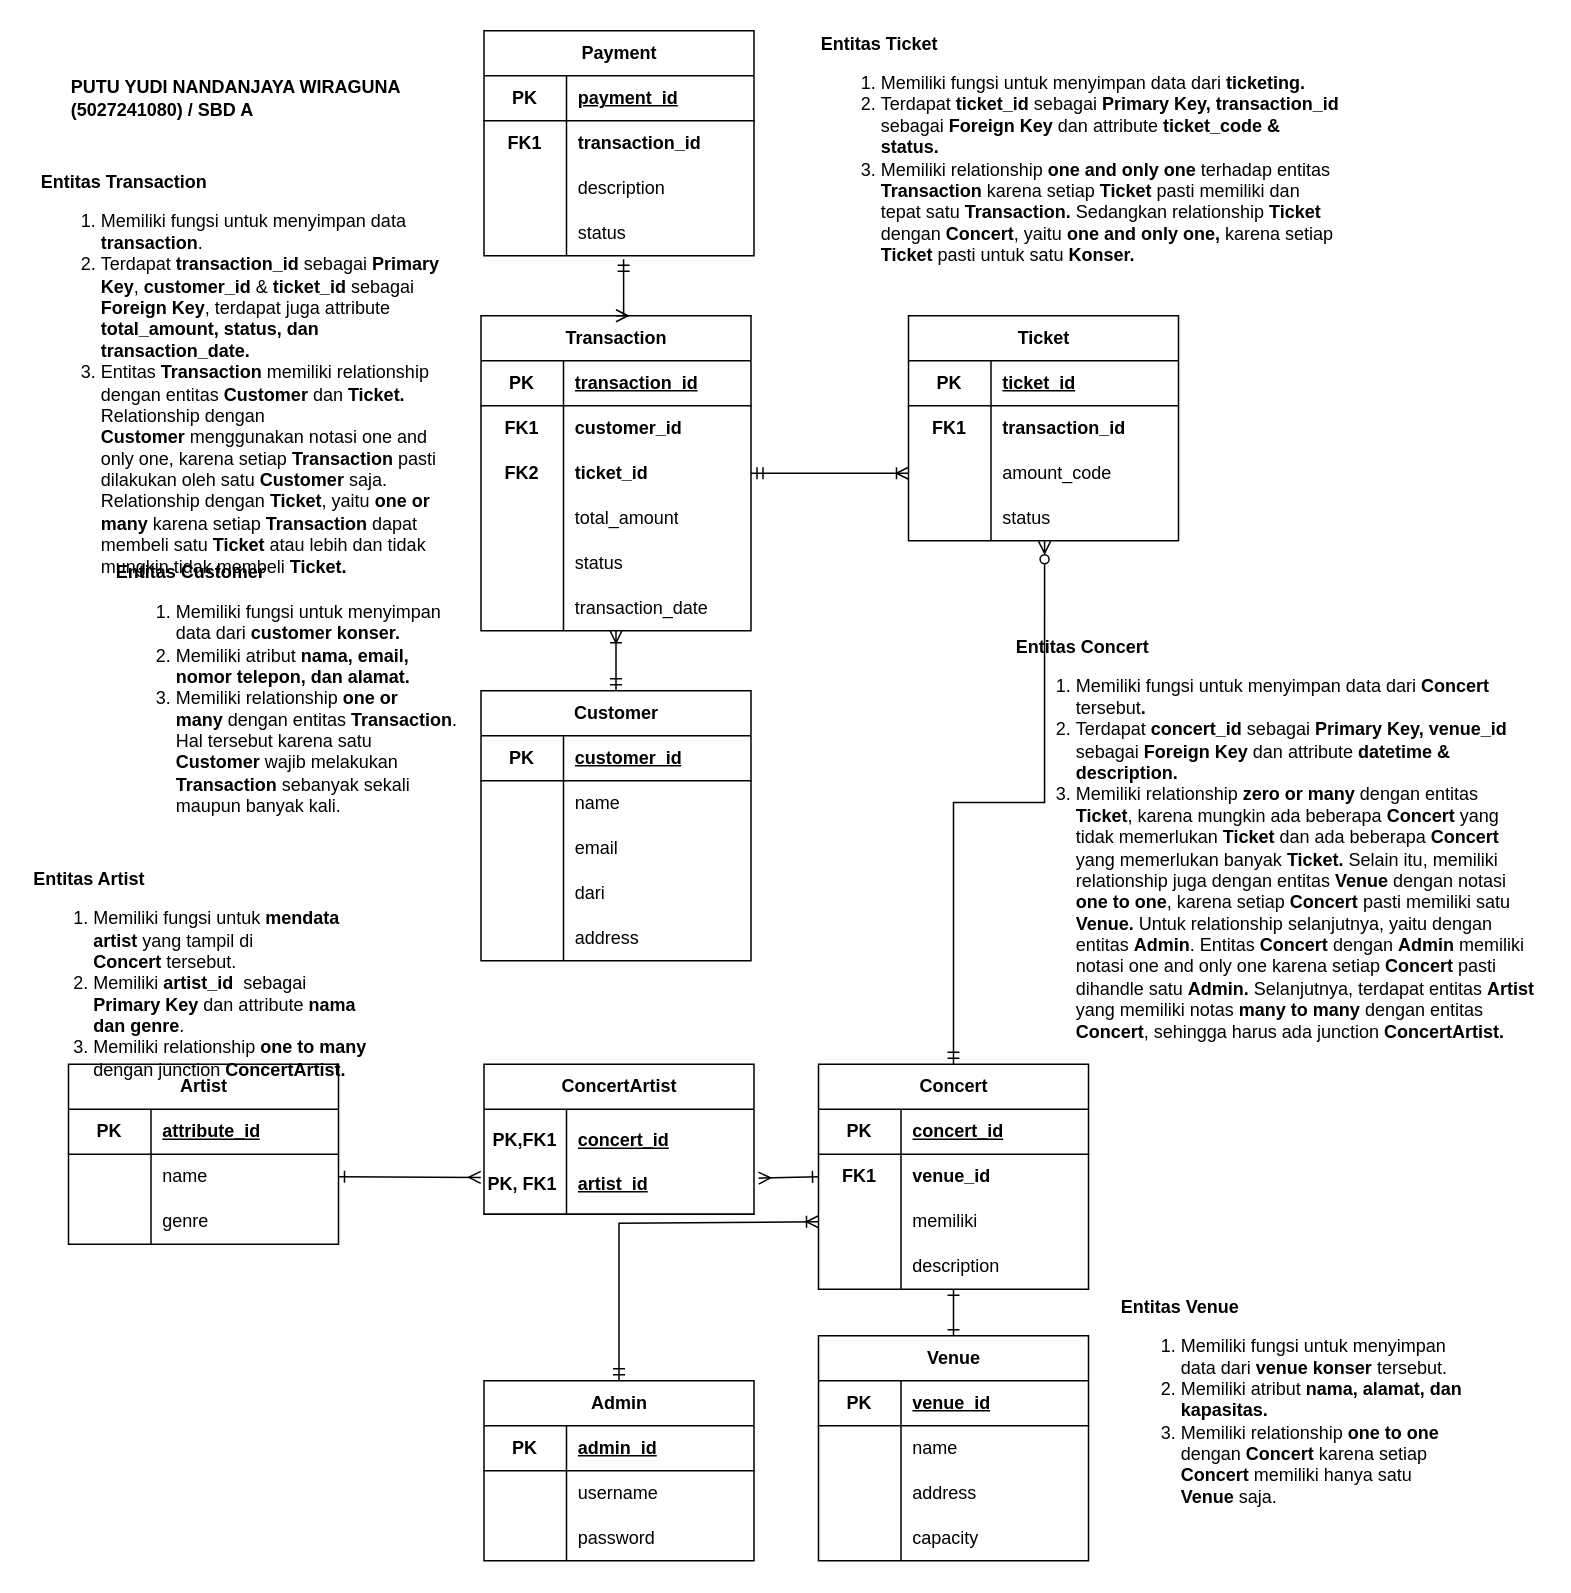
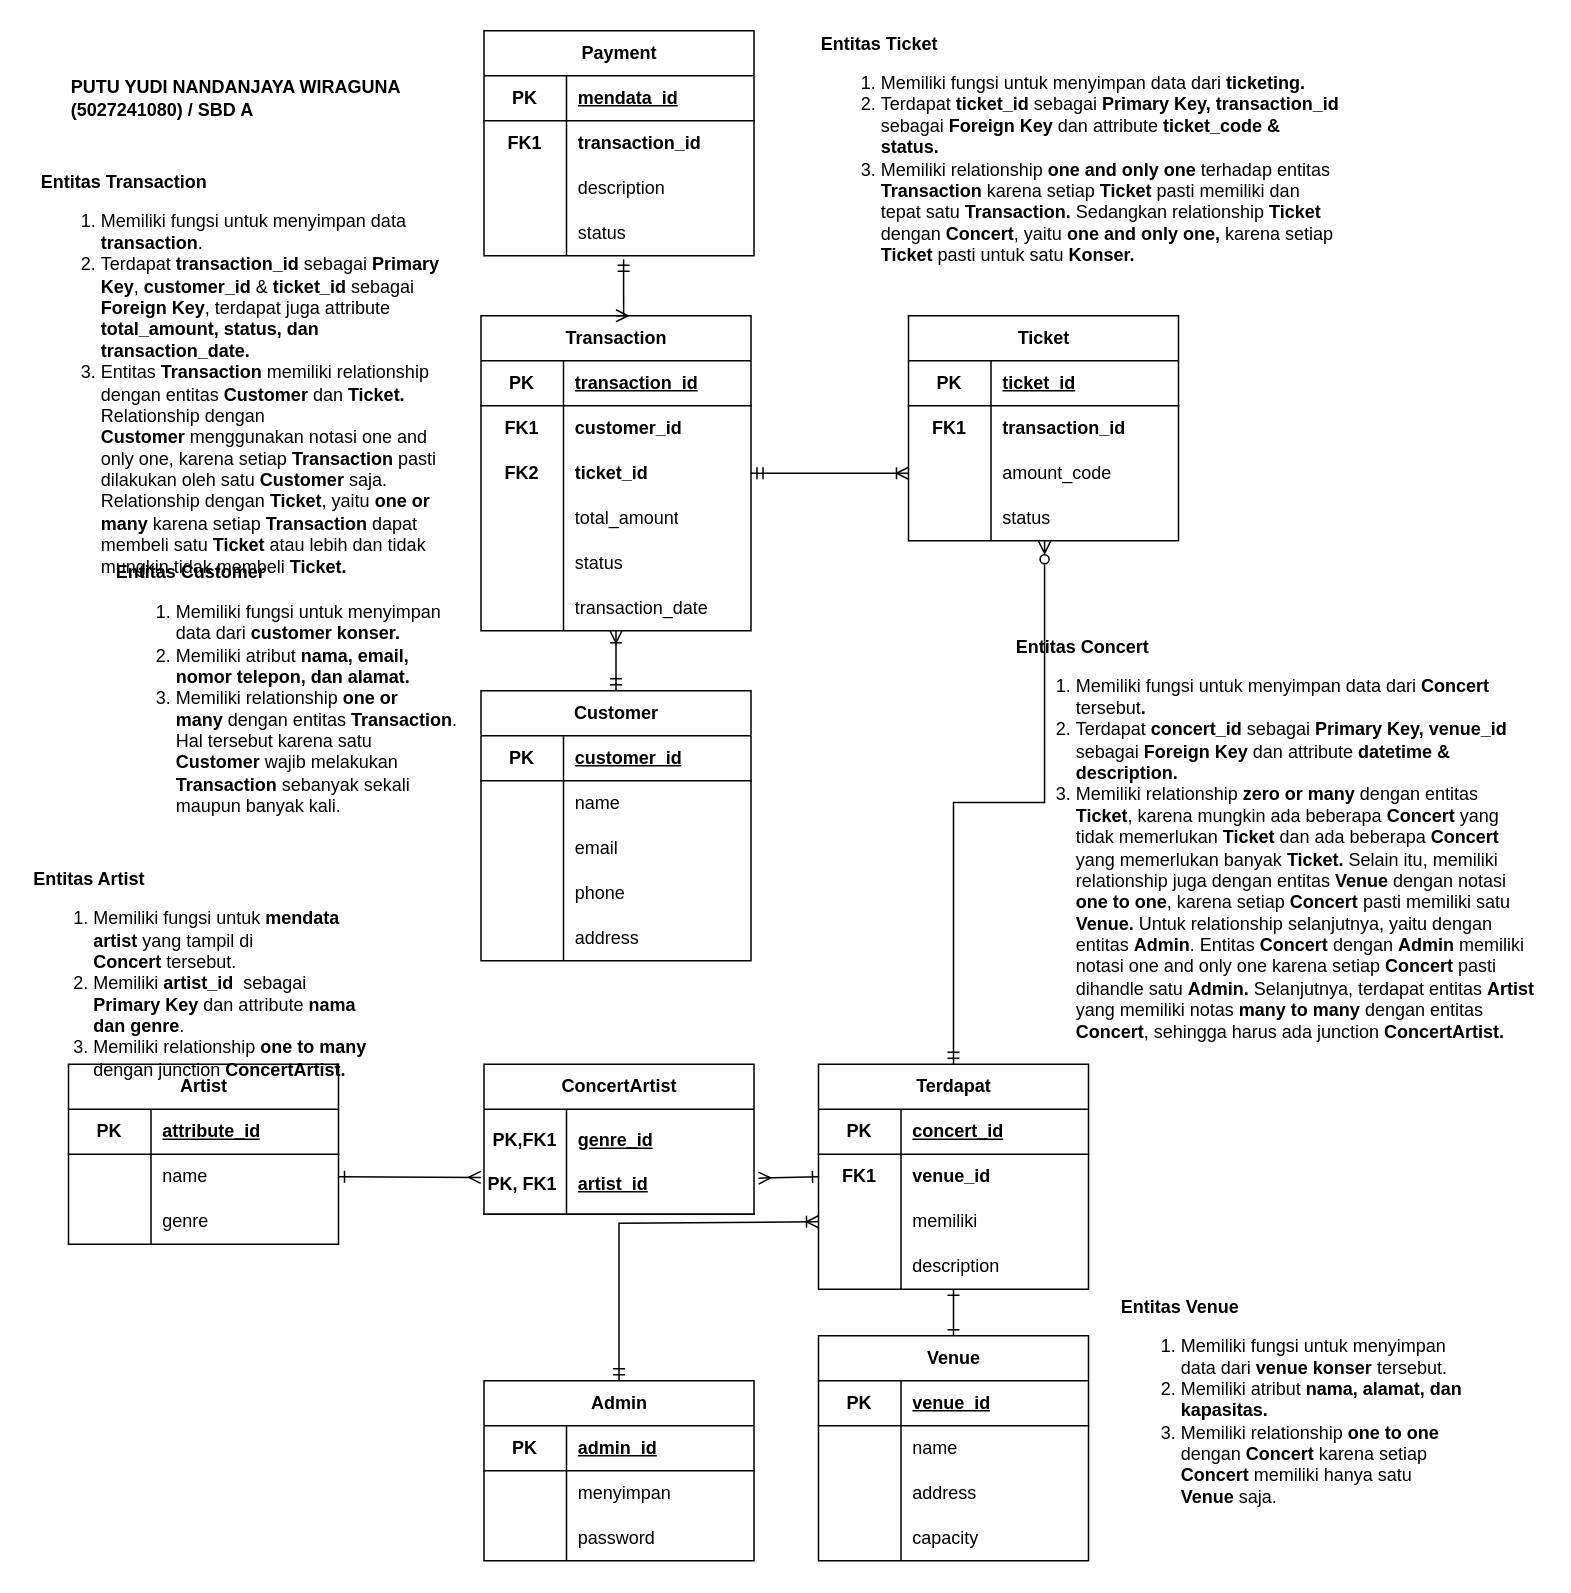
- <mxCell id="117" value="payment_id" style="shape=partialRectangle;connectable=0;fillColor=none;top=0;left=0;bottom=0;right=0;align=left;spacingLeft=6;fontStyle=5;overflow=hidden;whiteSpace=wrap;html=1;" vertex="1" parent="115"><mxGeometry x="55" width="125" height="30" as="geometry"><mxRectangle width="125" height="30" as="alternateBounds" /></mxGeometry></mxCell>
+ <mxCell id="117" value="mendata_id" style="shape=partialRectangle;connectable=0;fillColor=none;top=0;left=0;bottom=0;right=0;align=left;spacingLeft=6;fontStyle=5;overflow=hidden;whiteSpace=wrap;html=1;" vertex="1" parent="115"><mxGeometry x="55" width="125" height="30" as="geometry"><mxRectangle width="125" height="30" as="alternateBounds" /></mxGeometry></mxCell>
- <mxCell id="14" value="dari" style="shape=partialRectangle;connectable=0;fillColor=none;top=0;left=0;bottom=0;right=0;align=left;spacingLeft=6;overflow=hidden;whiteSpace=wrap;html=1;" parent="12" vertex="1"><mxGeometry x="55" width="125" height="30" as="geometry"><mxRectangle width="125" height="30" as="alternateBounds" /></mxGeometry></mxCell>
+ <mxCell id="14" value="phone" style="shape=partialRectangle;connectable=0;fillColor=none;top=0;left=0;bottom=0;right=0;align=left;spacingLeft=6;overflow=hidden;whiteSpace=wrap;html=1;" parent="12" vertex="1"><mxGeometry x="55" width="125" height="30" as="geometry"><mxRectangle width="125" height="30" as="alternateBounds" /></mxGeometry></mxCell>
- <mxCell id="50" value="Concert" style="shape=table;startSize=30;container=1;collapsible=1;childLayout=tableLayout;fixedRows=1;rowLines=0;fontStyle=1;align=center;resizeLast=1;html=1;" parent="1" vertex="1"><mxGeometry x="545" y="709" width="180" height="150" as="geometry" /></mxCell>
+ <mxCell id="50" value="Terdapat" style="shape=table;startSize=30;container=1;collapsible=1;childLayout=tableLayout;fixedRows=1;rowLines=0;fontStyle=1;align=center;resizeLast=1;html=1;" parent="1" vertex="1"><mxGeometry x="545" y="709" width="180" height="150" as="geometry" /></mxCell>
- <mxCell id="79" value="concert_id&lt;div&gt;&lt;br&gt;&lt;div&gt;artist_id&lt;/div&gt;&lt;/div&gt;" style="shape=partialRectangle;connectable=0;fillColor=none;top=0;left=0;bottom=0;right=0;align=left;spacingLeft=6;fontStyle=5;overflow=hidden;whiteSpace=wrap;html=1;" parent="77" vertex="1"><mxGeometry x="55" width="125" height="70" as="geometry"><mxRectangle width="125" height="70" as="alternateBounds" /></mxGeometry></mxCell>
+ <mxCell id="79" value="genre_id&lt;div&gt;&lt;br&gt;&lt;div&gt;artist_id&lt;/div&gt;&lt;/div&gt;" style="shape=partialRectangle;connectable=0;fillColor=none;top=0;left=0;bottom=0;right=0;align=left;spacingLeft=6;fontStyle=5;overflow=hidden;whiteSpace=wrap;html=1;" parent="77" vertex="1"><mxGeometry x="55" width="125" height="70" as="geometry"><mxRectangle width="125" height="70" as="alternateBounds" /></mxGeometry></mxCell>
- <mxCell id="97" value="username" style="shape=partialRectangle;connectable=0;fillColor=none;top=0;left=0;bottom=0;right=0;align=left;spacingLeft=6;overflow=hidden;whiteSpace=wrap;html=1;" parent="95" vertex="1"><mxGeometry x="55" width="125" height="30" as="geometry"><mxRectangle width="125" height="30" as="alternateBounds" /></mxGeometry></mxCell>
+ <mxCell id="97" value="menyimpan" style="shape=partialRectangle;connectable=0;fillColor=none;top=0;left=0;bottom=0;right=0;align=left;spacingLeft=6;overflow=hidden;whiteSpace=wrap;html=1;" parent="95" vertex="1"><mxGeometry x="55" width="125" height="30" as="geometry"><mxRectangle width="125" height="30" as="alternateBounds" /></mxGeometry></mxCell>
